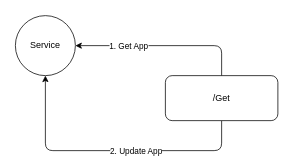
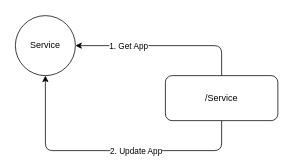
- <mxCell id="7" value="/Get" style="rounded=1;whiteSpace=wrap;html=1;" parent="1" vertex="1"><mxGeometry x="220" y="100" width="150" height="60" as="geometry" /></mxCell>
+ <mxCell id="7" value="/Service" style="rounded=1;whiteSpace=wrap;html=1;" parent="1" vertex="1"><mxGeometry x="220" y="100" width="150" height="60" as="geometry" /></mxCell>
